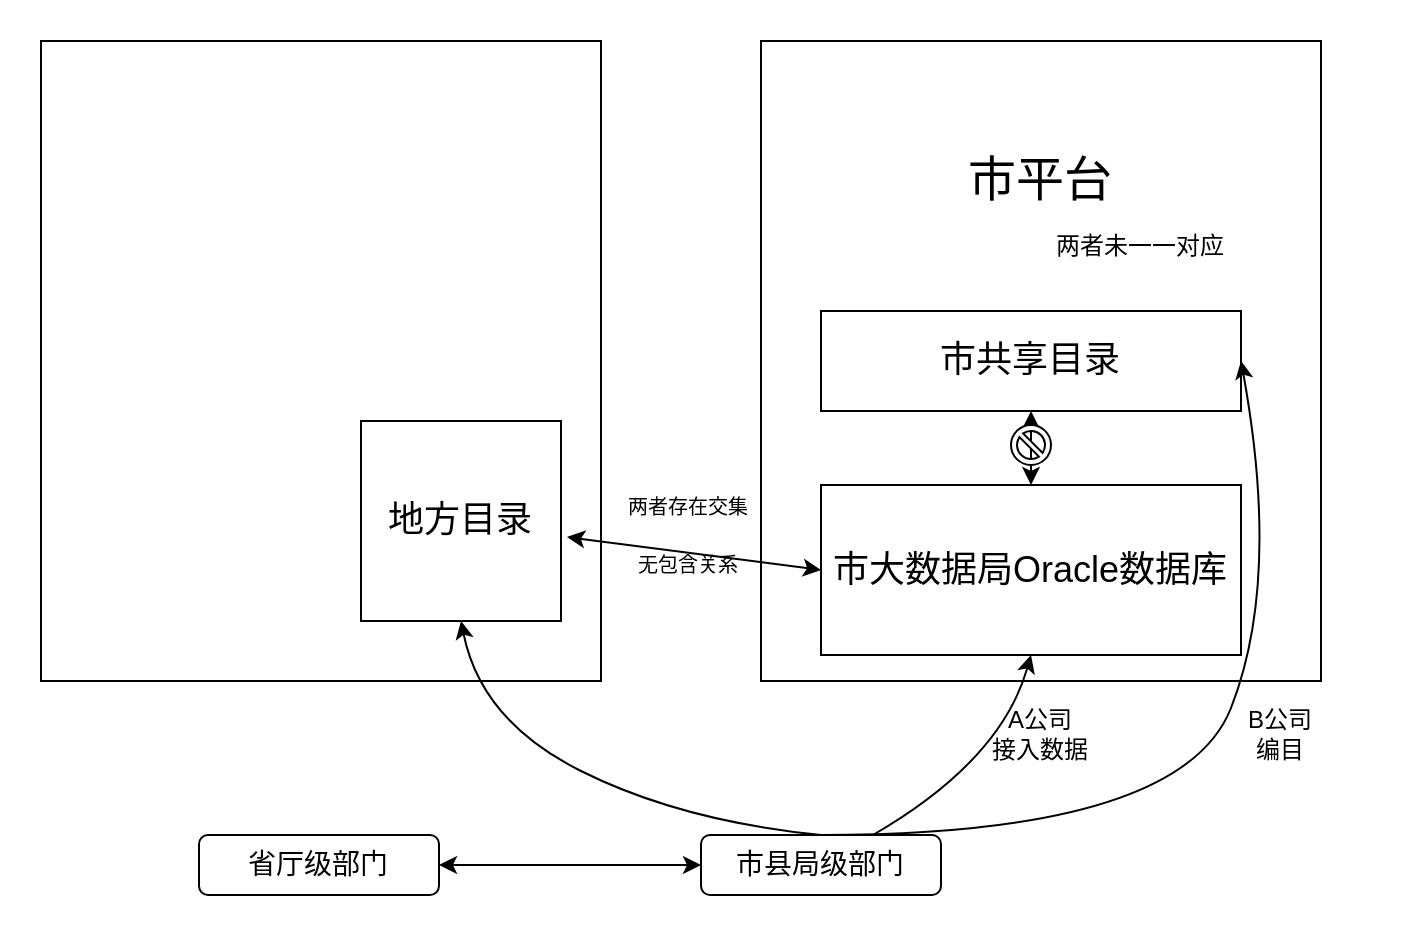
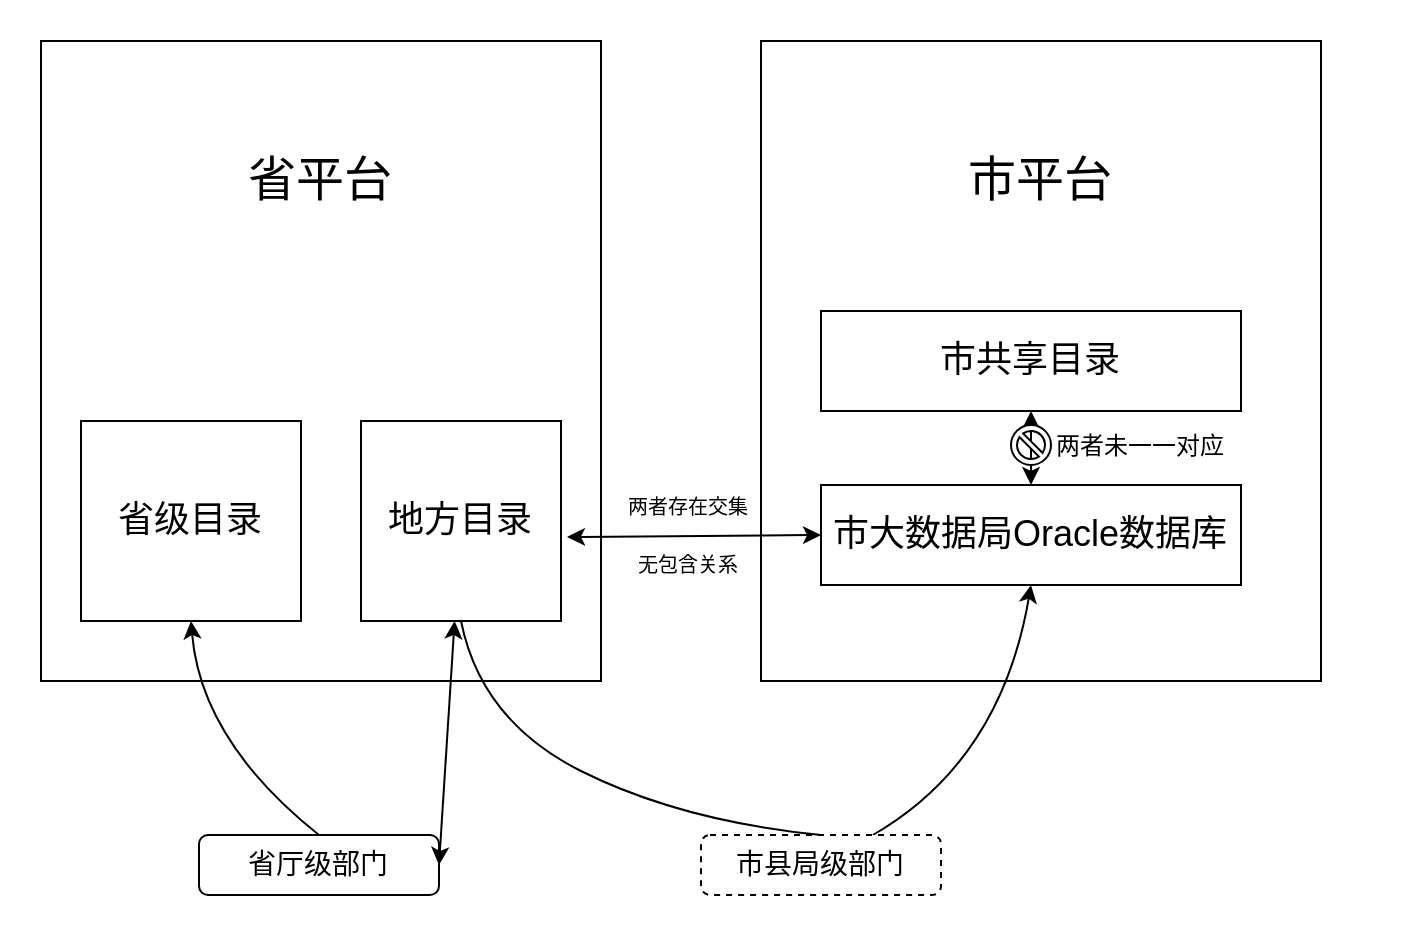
+ <mxCell id="20" value="&lt;font style=&quot;font-size: 24px&quot;&gt;省平台&lt;/font&gt;" style="text;html=1;strokeColor=none;fillColor=none;align=center;verticalAlign=middle;whiteSpace=wrap;rounded=0;" vertex="1" parent="1"><mxGeometry x="90" y="80" width="140" height="20" as="geometry" /></mxCell>
- <mxCell id="10" value="两者未一一对应" style="text;html=1;strokeColor=none;fillColor=none;align=center;verticalAlign=middle;whiteSpace=wrap;rounded=0;" vertex="1" parent="1"><mxGeometry x="525" y="113" width="90" height="20" as="geometry" /></mxCell>
+ <mxCell id="10" value="两者未一一对应" style="text;html=1;strokeColor=none;fillColor=none;align=center;verticalAlign=middle;whiteSpace=wrap;rounded=0;" vertex="1" parent="1"><mxGeometry x="525" y="213" width="90" height="20" as="geometry" /></mxCell>
+ <mxCell id="5" value="&lt;font style=&quot;font-size: 18px&quot;&gt;省级目录&lt;/font&gt;" style="rounded=0;whiteSpace=wrap;html=1;" vertex="1" parent="1"><mxGeometry x="40" y="210" width="110" height="100" as="geometry" /></mxCell>
- <mxCell id="6" value="&lt;font style=&quot;font-size: 18px&quot;&gt;市大数据局Oracle数据库&lt;/font&gt;" style="rounded=0;whiteSpace=wrap;html=1;" vertex="1" parent="1"><mxGeometry x="410" y="242" width="210" height="85" as="geometry" /></mxCell>
+ <mxCell id="6" value="&lt;font style=&quot;font-size: 18px&quot;&gt;市大数据局Oracle数据库&lt;/font&gt;" style="rounded=0;whiteSpace=wrap;html=1;" vertex="1" parent="1"><mxGeometry x="410" y="242" width="210" height="50" as="geometry" /></mxCell>
- <mxCell id="18" value="" style="curved=1;endArrow=classic;html=1;exitX=0.5;exitY=0;exitDx=0;exitDy=0;entryX=0.5;entryY=1;entryDx=0;entryDy=0;" edge="1" parent="1" source="13" target="4"><mxGeometry width="50" height="50" relative="1" as="geometry"><mxPoint x="330" y="210" as="sourcePoint" /><mxPoint x="380" y="160" as="targetPoint" /><Array as="points"><mxPoint x="340" y="410" /><mxPoint x="240" y="360" /></Array></mxGeometry></mxCell>
+ <mxCell id="18" value="" style="curved=1;endArrow=none;html=1;exitX=0.5;exitY=0;exitDx=0;exitDy=0;entryX=0.5;entryY=1;entryDx=0;entryDy=0;" edge="1" parent="1" source="13" target="4"><mxGeometry width="50" height="50" relative="1" as="geometry"><mxPoint x="330" y="210" as="sourcePoint" /><mxPoint x="380" y="160" as="targetPoint" /><Array as="points"><mxPoint x="340" y="410" /><mxPoint x="240" y="360" /></Array></mxGeometry></mxCell>
- <mxCell id="12" value="" style="curved=1;endArrow=classic;html=1;entryX=1;entryY=0.5;entryDx=0;entryDy=0;exitX=0.5;exitY=0;exitDx=0;exitDy=0;" edge="1" parent="1" source="13" target="7"><mxGeometry width="50" height="50" relative="1" as="geometry"><mxPoint x="515" y="420" as="sourcePoint" /><mxPoint x="380" y="170" as="targetPoint" /><Array as="points"><mxPoint x="590" y="417" /><mxPoint x="640" y="290" /></Array></mxGeometry></mxCell>
- <mxCell id="14" value="A公司&lt;br&gt;接入数据" style="text;html=1;strokeColor=none;fillColor=none;align=center;verticalAlign=middle;whiteSpace=wrap;rounded=0;" vertex="1" parent="1"><mxGeometry x="480" y="357" width="80" height="20" as="geometry" /></mxCell>
- <mxCell id="15" value="B公司&lt;br&gt;编目" style="text;html=1;strokeColor=none;fillColor=none;align=center;verticalAlign=middle;whiteSpace=wrap;rounded=0;" vertex="1" parent="1"><mxGeometry x="600" y="357" width="80" height="20" as="geometry" /></mxCell>
+ <mxCell id="17" value="" style="curved=1;endArrow=classic;html=1;exitX=0.5;exitY=0;exitDx=0;exitDy=0;entryX=0.5;entryY=1;entryDx=0;entryDy=0;" edge="1" parent="1" source="16" target="5"><mxGeometry width="50" height="50" relative="1" as="geometry"><mxPoint x="330" y="210" as="sourcePoint" /><mxPoint x="380" y="160" as="targetPoint" /><Array as="points"><mxPoint x="100" y="370" /></Array></mxGeometry></mxCell>
- <mxCell id="19" value="" style="endArrow=classic;startArrow=classic;html=1;exitX=1;exitY=0.5;exitDx=0;exitDy=0;entryX=0;entryY=0.5;entryDx=0;entryDy=0;" edge="1" parent="1" source="16" target="13"><mxGeometry width="50" height="50" relative="1" as="geometry"><mxPoint x="330" y="190" as="sourcePoint" /><mxPoint x="380" y="140" as="targetPoint" /></mxGeometry></mxCell>
+ <mxCell id="19" value="" style="endArrow=classic;startArrow=classic;html=1;exitX=1;exitY=0.5;exitDx=0;exitDy=0;" edge="1" parent="1" source="16" target="4"><mxGeometry width="50" height="50" relative="1" as="geometry"><mxPoint x="330" y="190" as="sourcePoint" /><mxPoint x="380" y="140" as="targetPoint" /></mxGeometry></mxCell>
- <mxCell id="13" value="&lt;font style=&quot;font-size: 14px&quot;&gt;市县局级部门&lt;/font&gt;" style="rounded=1;whiteSpace=wrap;html=1;" vertex="1" parent="1"><mxGeometry x="350" y="417" width="120" height="30" as="geometry" /></mxCell>
+ <mxCell id="13" value="&lt;font style=&quot;font-size: 14px&quot;&gt;市县局级部门&lt;/font&gt;" style="rounded=1;whiteSpace=wrap;html=1;dashed=1;" vertex="1" parent="1"><mxGeometry x="350" y="417" width="120" height="30" as="geometry" /></mxCell>
